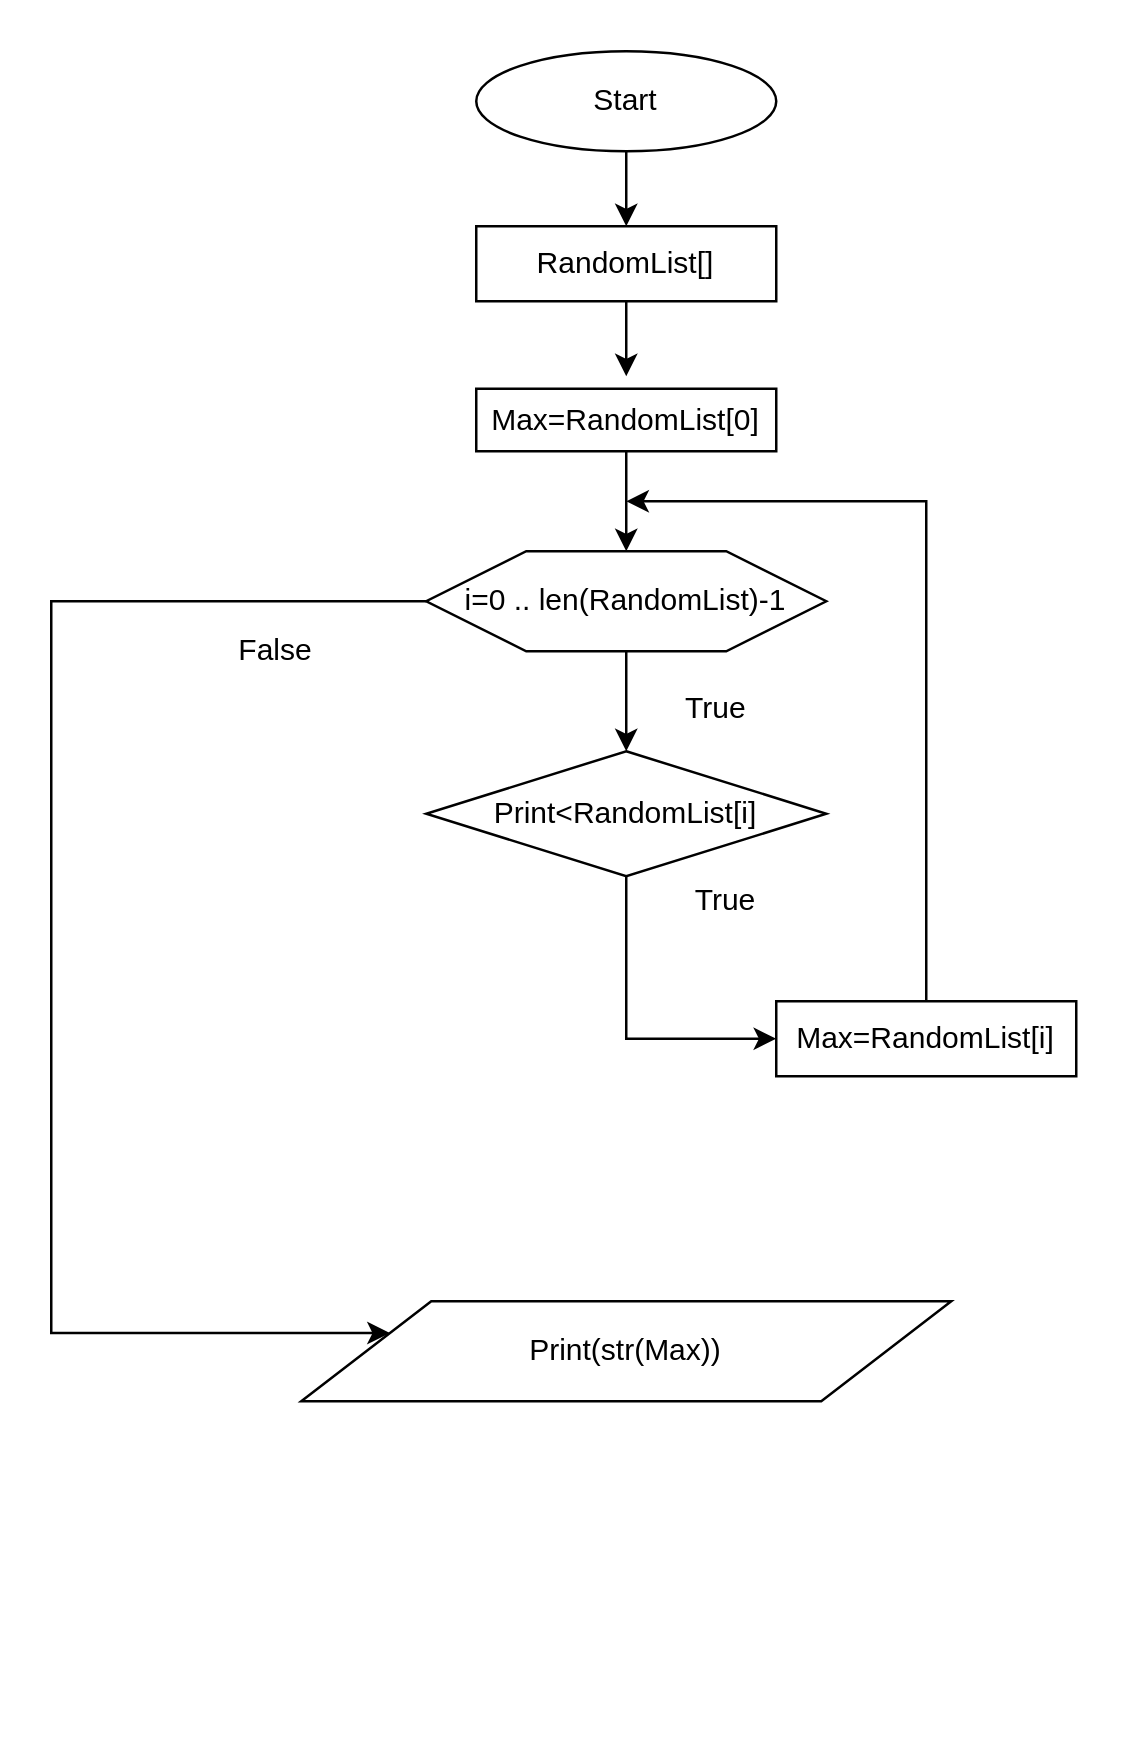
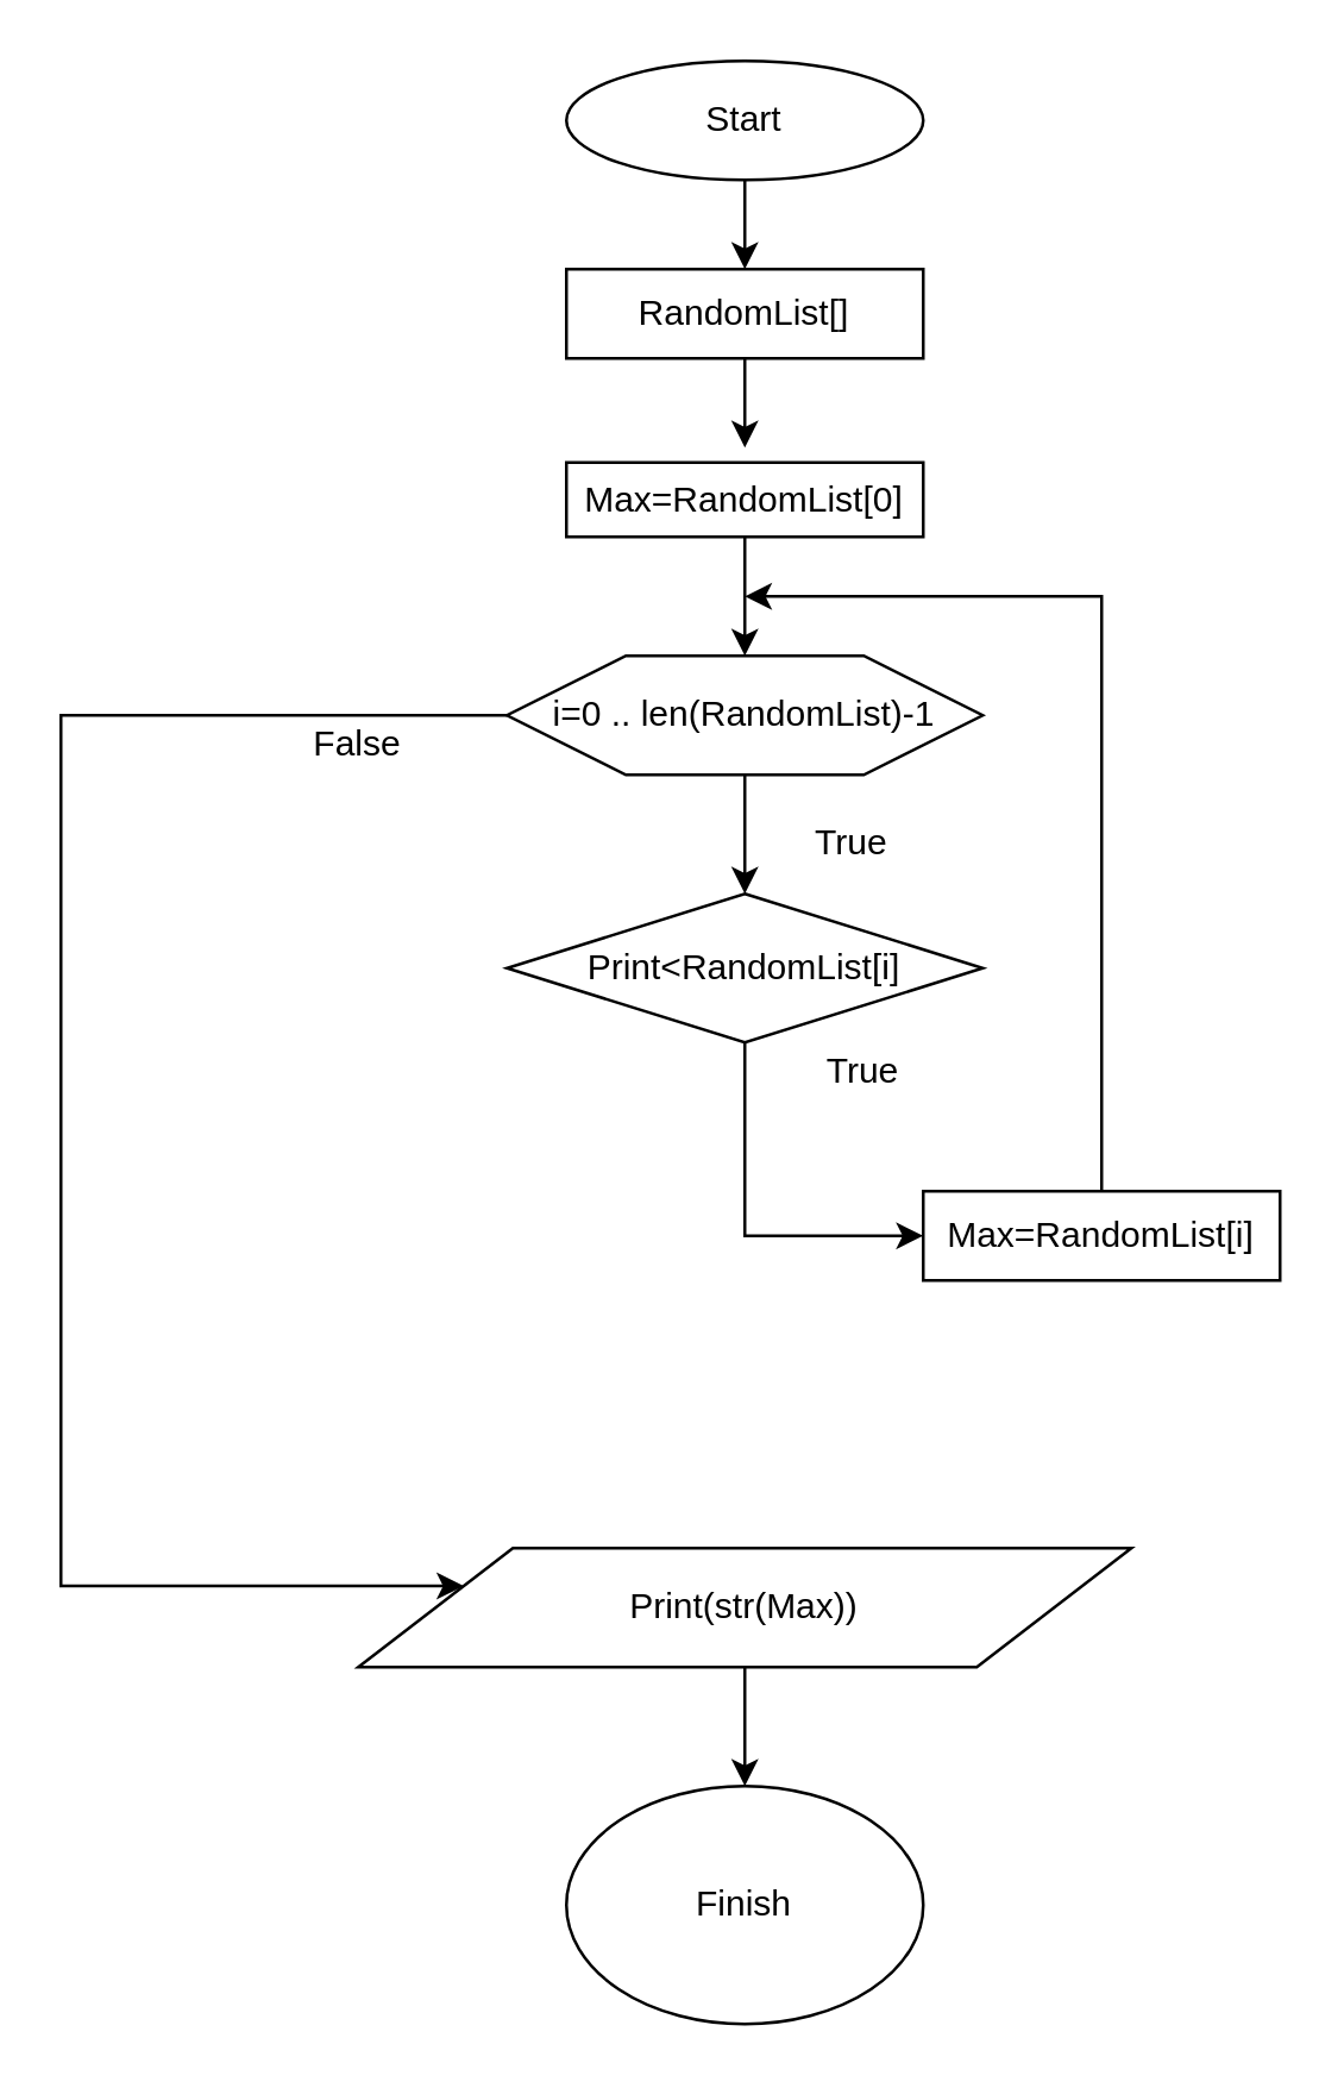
- <mxCell id="19" value="False" style="text;html=1;strokeColor=none;fillColor=none;align=center;verticalAlign=middle;whiteSpace=wrap;rounded=0;" parent="1" vertex="1"><mxGeometry x="90" y="250" width="40" height="20" as="geometry" /></mxCell>
+ <mxCell id="19" value="False" style="text;html=1;strokeColor=none;fillColor=none;align=center;verticalAlign=middle;whiteSpace=wrap;rounded=0;" parent="1" vertex="1"><mxGeometry x="100" y="240" width="40" height="20" as="geometry" /></mxCell>
+ <mxCell id="16" style="edgeStyle=orthogonalEdgeStyle;rounded=0;orthogonalLoop=1;jettySize=auto;html=1;" parent="1" source="17" target="18" edge="1"><mxGeometry relative="1" as="geometry"><mxPoint x="250" y="610" as="targetPoint" /></mxGeometry></mxCell>
+ <mxCell id="18" value="Finish" style="ellipse;whiteSpace=wrap;html=1;" parent="1" vertex="1"><mxGeometry x="190" y="600" width="120" height="80" as="geometry" /></mxCell>
